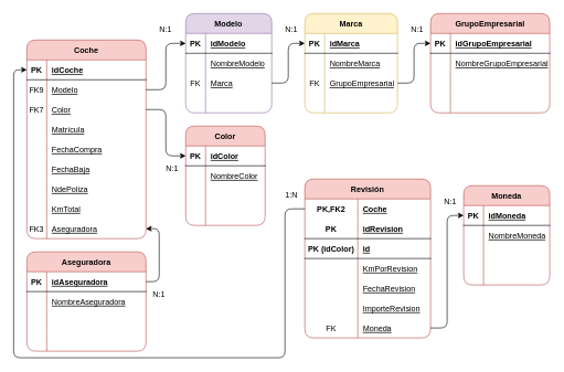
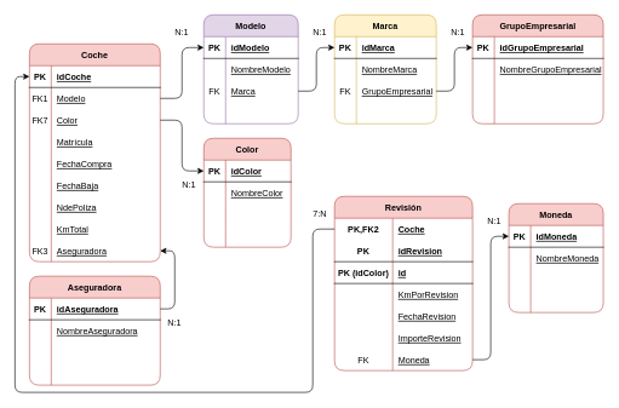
- <mxCell id="7" value="FK9" style="shape=partialRectangle;connectable=0;fillColor=none;top=0;left=0;bottom=0;right=0;editable=1;overflow=hidden;rounded=1;" parent="6" vertex="1"><mxGeometry width="30" height="30" as="geometry"><mxRectangle width="30" height="30" as="alternateBounds" /></mxGeometry></mxCell>
+ <mxCell id="7" value="FK1" style="shape=partialRectangle;connectable=0;fillColor=none;top=0;left=0;bottom=0;right=0;editable=1;overflow=hidden;rounded=1;" parent="6" vertex="1"><mxGeometry width="30" height="30" as="geometry"><mxRectangle width="30" height="30" as="alternateBounds" /></mxGeometry></mxCell>
- <mxCell id="140" value="1:N" style="text;html=1;strokeColor=none;fillColor=none;align=center;verticalAlign=middle;whiteSpace=wrap;rounded=1;" parent="1" vertex="1"><mxGeometry x="410" y="280" width="60" height="30" as="geometry" /></mxCell>
+ <mxCell id="140" value="7:N" style="text;html=1;strokeColor=none;fillColor=none;align=center;verticalAlign=middle;whiteSpace=wrap;rounded=1;" parent="1" vertex="1"><mxGeometry x="410" y="280" width="60" height="30" as="geometry" /></mxCell>
